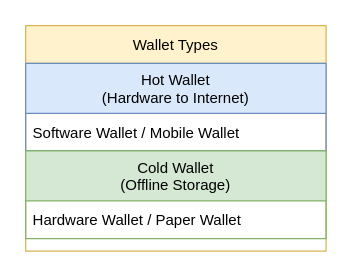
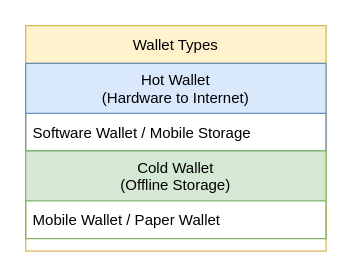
- <mxCell id="4" value="Software Wallet / Mobile Wallet" style="text;strokeColor=none;fillColor=none;align=left;verticalAlign=middle;spacingLeft=4;spacingRight=4;overflow=hidden;points=[[0,0.5],[1,0.5]];portConstraint=eastwest;rotatable=0;" vertex="1" parent="3"><mxGeometry y="40" width="240" height="30" as="geometry" /></mxCell>
+ <mxCell id="4" value="Software Wallet / Mobile Storage" style="text;strokeColor=none;fillColor=none;align=left;verticalAlign=middle;spacingLeft=4;spacingRight=4;overflow=hidden;points=[[0,0.5],[1,0.5]];portConstraint=eastwest;rotatable=0;" vertex="1" parent="3"><mxGeometry y="40" width="240" height="30" as="geometry" /></mxCell>
- <mxCell id="6" value="Hardware Wallet / Paper Wallet" style="text;strokeColor=none;fillColor=none;align=left;verticalAlign=middle;spacingLeft=4;spacingRight=4;overflow=hidden;points=[[0,0.5],[1,0.5]];portConstraint=eastwest;rotatable=0;" vertex="1" parent="5"><mxGeometry y="40" width="240" height="30" as="geometry" /></mxCell>
+ <mxCell id="6" value="Mobile Wallet / Paper Wallet" style="text;strokeColor=none;fillColor=none;align=left;verticalAlign=middle;spacingLeft=4;spacingRight=4;overflow=hidden;points=[[0,0.5],[1,0.5]];portConstraint=eastwest;rotatable=0;" vertex="1" parent="5"><mxGeometry y="40" width="240" height="30" as="geometry" /></mxCell>
